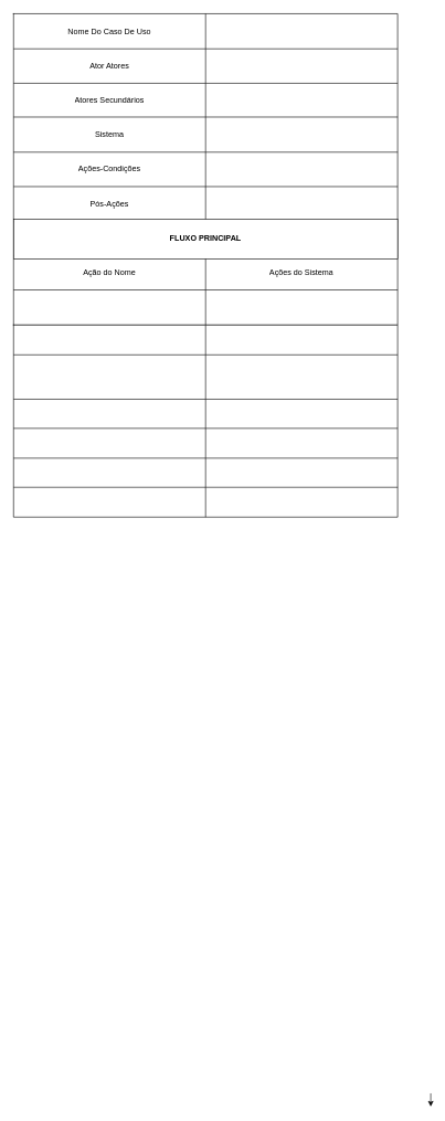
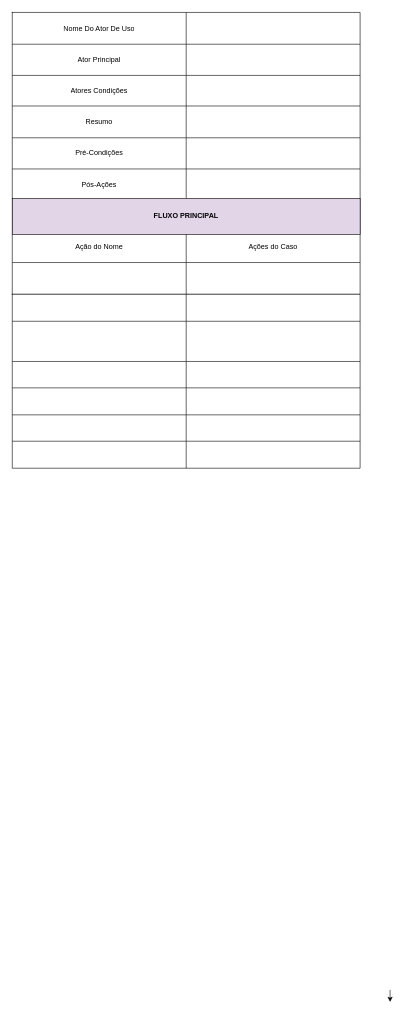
- <mxCell id="5" value="Nome Do Caso De Uso" style="shape=partialRectangle;html=1;whiteSpace=wrap;connectable=0;strokeColor=inherit;overflow=hidden;fillColor=none;top=0;left=0;bottom=0;right=0;pointerEvents=1;" vertex="1" parent="4"><mxGeometry width="290" height="53" as="geometry"><mxRectangle width="290" height="53" as="alternateBounds" /></mxGeometry></mxCell>
+ <mxCell id="5" value="Nome Do Ator De Uso" style="shape=partialRectangle;html=1;whiteSpace=wrap;connectable=0;strokeColor=inherit;overflow=hidden;fillColor=none;top=0;left=0;bottom=0;right=0;pointerEvents=1;" vertex="1" parent="4"><mxGeometry width="290" height="53" as="geometry"><mxRectangle width="290" height="53" as="alternateBounds" /></mxGeometry></mxCell>
- <mxCell id="8" value="Ator Atores" style="shape=partialRectangle;html=1;whiteSpace=wrap;connectable=0;strokeColor=inherit;overflow=hidden;fillColor=none;top=0;left=0;bottom=0;right=0;pointerEvents=1;" vertex="1" parent="7"><mxGeometry width="290" height="52" as="geometry"><mxRectangle width="290" height="52" as="alternateBounds" /></mxGeometry></mxCell>
+ <mxCell id="8" value="Ator Principal" style="shape=partialRectangle;html=1;whiteSpace=wrap;connectable=0;strokeColor=inherit;overflow=hidden;fillColor=none;top=0;left=0;bottom=0;right=0;pointerEvents=1;" vertex="1" parent="7"><mxGeometry width="290" height="52" as="geometry"><mxRectangle width="290" height="52" as="alternateBounds" /></mxGeometry></mxCell>
- <mxCell id="11" value="Atores Secundários" style="shape=partialRectangle;html=1;whiteSpace=wrap;connectable=0;strokeColor=inherit;overflow=hidden;fillColor=none;top=0;left=0;bottom=0;right=0;pointerEvents=1;" vertex="1" parent="10"><mxGeometry width="290" height="51" as="geometry"><mxRectangle width="290" height="51" as="alternateBounds" /></mxGeometry></mxCell>
+ <mxCell id="11" value="Atores Condições" style="shape=partialRectangle;html=1;whiteSpace=wrap;connectable=0;strokeColor=inherit;overflow=hidden;fillColor=none;top=0;left=0;bottom=0;right=0;pointerEvents=1;" vertex="1" parent="10"><mxGeometry width="290" height="51" as="geometry"><mxRectangle width="290" height="51" as="alternateBounds" /></mxGeometry></mxCell>
- <mxCell id="14" value="Sistema" style="shape=partialRectangle;html=1;whiteSpace=wrap;connectable=0;strokeColor=inherit;overflow=hidden;fillColor=none;top=0;left=0;bottom=0;right=0;pointerEvents=1;" vertex="1" parent="13"><mxGeometry width="290" height="53" as="geometry"><mxRectangle width="290" height="53" as="alternateBounds" /></mxGeometry></mxCell>
+ <mxCell id="14" value="Resumo" style="shape=partialRectangle;html=1;whiteSpace=wrap;connectable=0;strokeColor=inherit;overflow=hidden;fillColor=none;top=0;left=0;bottom=0;right=0;pointerEvents=1;" vertex="1" parent="13"><mxGeometry width="290" height="53" as="geometry"><mxRectangle width="290" height="53" as="alternateBounds" /></mxGeometry></mxCell>
- <mxCell id="17" value="Ações-Condições" style="shape=partialRectangle;html=1;whiteSpace=wrap;connectable=0;strokeColor=inherit;overflow=hidden;fillColor=none;top=0;left=0;bottom=0;right=0;pointerEvents=1;" vertex="1" parent="16"><mxGeometry width="290" height="52" as="geometry"><mxRectangle width="290" height="52" as="alternateBounds" /></mxGeometry></mxCell>
+ <mxCell id="17" value="Pré-Condições" style="shape=partialRectangle;html=1;whiteSpace=wrap;connectable=0;strokeColor=inherit;overflow=hidden;fillColor=none;top=0;left=0;bottom=0;right=0;pointerEvents=1;" vertex="1" parent="16"><mxGeometry width="290" height="52" as="geometry"><mxRectangle width="290" height="52" as="alternateBounds" /></mxGeometry></mxCell>
- <mxCell id="31" value="&lt;b&gt;FLUXO PRINCIPAL&lt;/b&gt;" style="rounded=0;whiteSpace=wrap;html=1;" vertex="1" parent="1"><mxGeometry x="20" y="330" width="580" height="60" as="geometry" /></mxCell>
+ <mxCell id="31" value="&lt;b&gt;FLUXO PRINCIPAL&lt;/b&gt;" style="rounded=0;whiteSpace=wrap;html=1;fillColor=#e1d5e7;" vertex="1" parent="1"><mxGeometry x="20" y="330" width="580" height="60" as="geometry" /></mxCell>
- <mxCell id="27" value="Ações do Sistema" style="shape=partialRectangle;html=1;whiteSpace=wrap;connectable=0;strokeColor=inherit;overflow=hidden;fillColor=none;top=0;left=0;bottom=0;right=0;pointerEvents=1;" vertex="1" parent="25"><mxGeometry x="290" width="290" height="52" as="geometry"><mxRectangle width="290" height="52" as="alternateBounds" /></mxGeometry></mxCell>
+ <mxCell id="27" value="Ações do Caso" style="shape=partialRectangle;html=1;whiteSpace=wrap;connectable=0;strokeColor=inherit;overflow=hidden;fillColor=none;top=0;left=0;bottom=0;right=0;pointerEvents=1;" vertex="1" parent="25"><mxGeometry x="290" width="290" height="52" as="geometry"><mxRectangle width="290" height="52" as="alternateBounds" /></mxGeometry></mxCell>
